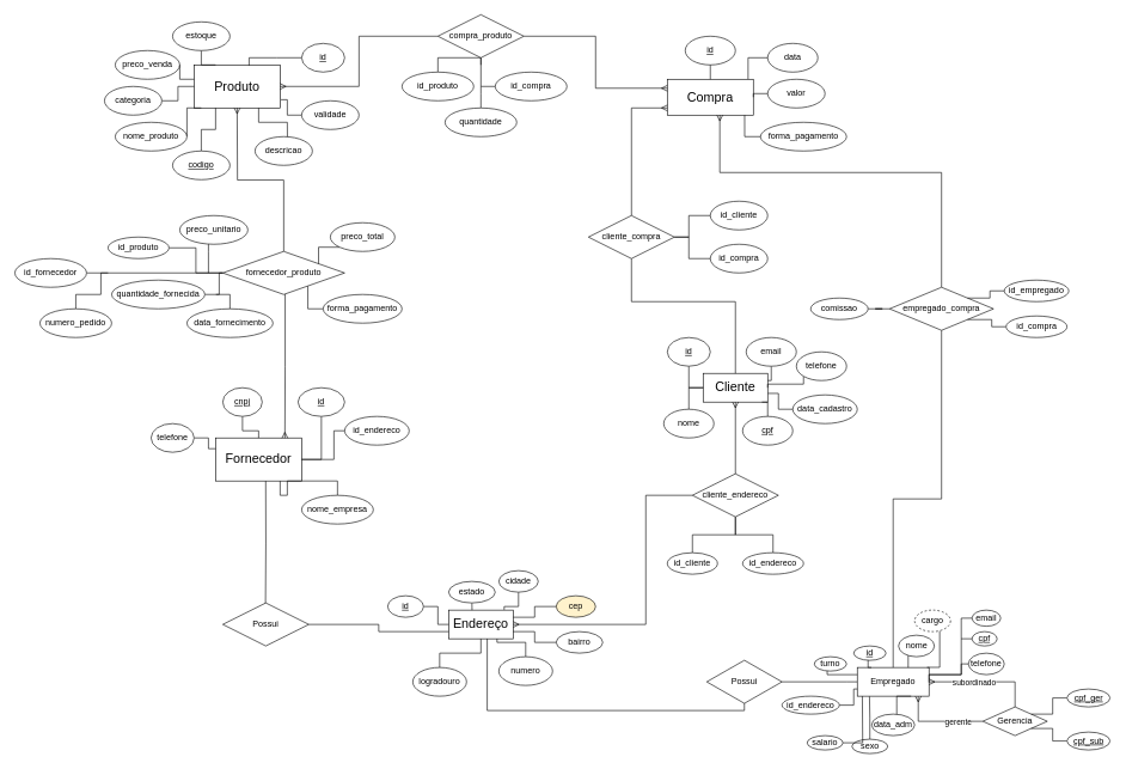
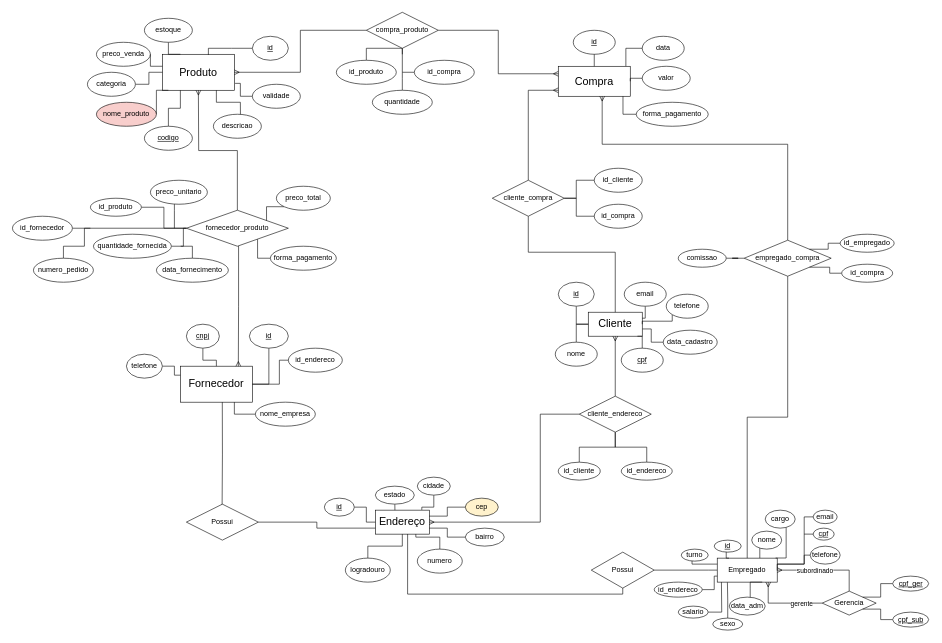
- <mxCell id="4" value="&lt;span style=&quot;font-weight: normal;&quot;&gt;nome_produto&lt;/span&gt;" style="ellipse;whiteSpace=wrap;html=1;fontStyle=1" parent="1" vertex="1"><mxGeometry x="160" y="170" width="100" height="40" as="geometry" /></mxCell>
+ <mxCell id="4" value="&lt;span style=&quot;font-weight: normal;&quot;&gt;nome_produto&lt;/span&gt;" style="ellipse;whiteSpace=wrap;html=1;fontStyle=1;fillColor=#f8cecc;" parent="1" vertex="1"><mxGeometry x="160" y="170" width="100" height="40" as="geometry" /></mxCell>
- <mxCell id="26" value="nome_empresa" style="ellipse;whiteSpace=wrap;html=1;" parent="1" vertex="1"><mxGeometry x="420" y="690" width="100" height="40" as="geometry" /></mxCell>
+ <mxCell id="26" value="nome_empresa" style="ellipse;whiteSpace=wrap;html=1;" parent="1" vertex="1"><mxGeometry x="425" y="670" width="100" height="40" as="geometry" /></mxCell>
- <mxCell id="117" value="cargo" style="ellipse;whiteSpace=wrap;html=1;align=center;dashed=1;" parent="1" vertex="1"><mxGeometry x="1275" y="850" width="50" height="30" as="geometry" /></mxCell>
+ <mxCell id="117" value="cargo" style="ellipse;whiteSpace=wrap;html=1;align=center;" parent="1" vertex="1"><mxGeometry x="1275" y="850" width="50" height="30" as="geometry" /></mxCell>
- <mxCell id="136" value="salario" style="ellipse;whiteSpace=wrap;html=1;align=center;" parent="1" vertex="1"><mxGeometry x="1125" y="1025" width="50" height="20" as="geometry" /></mxCell>
+ <mxCell id="136" value="salario" style="ellipse;whiteSpace=wrap;html=1;align=center;" parent="1" vertex="1"><mxGeometry x="1130" y="1010" width="50" height="20" as="geometry" /></mxCell>
